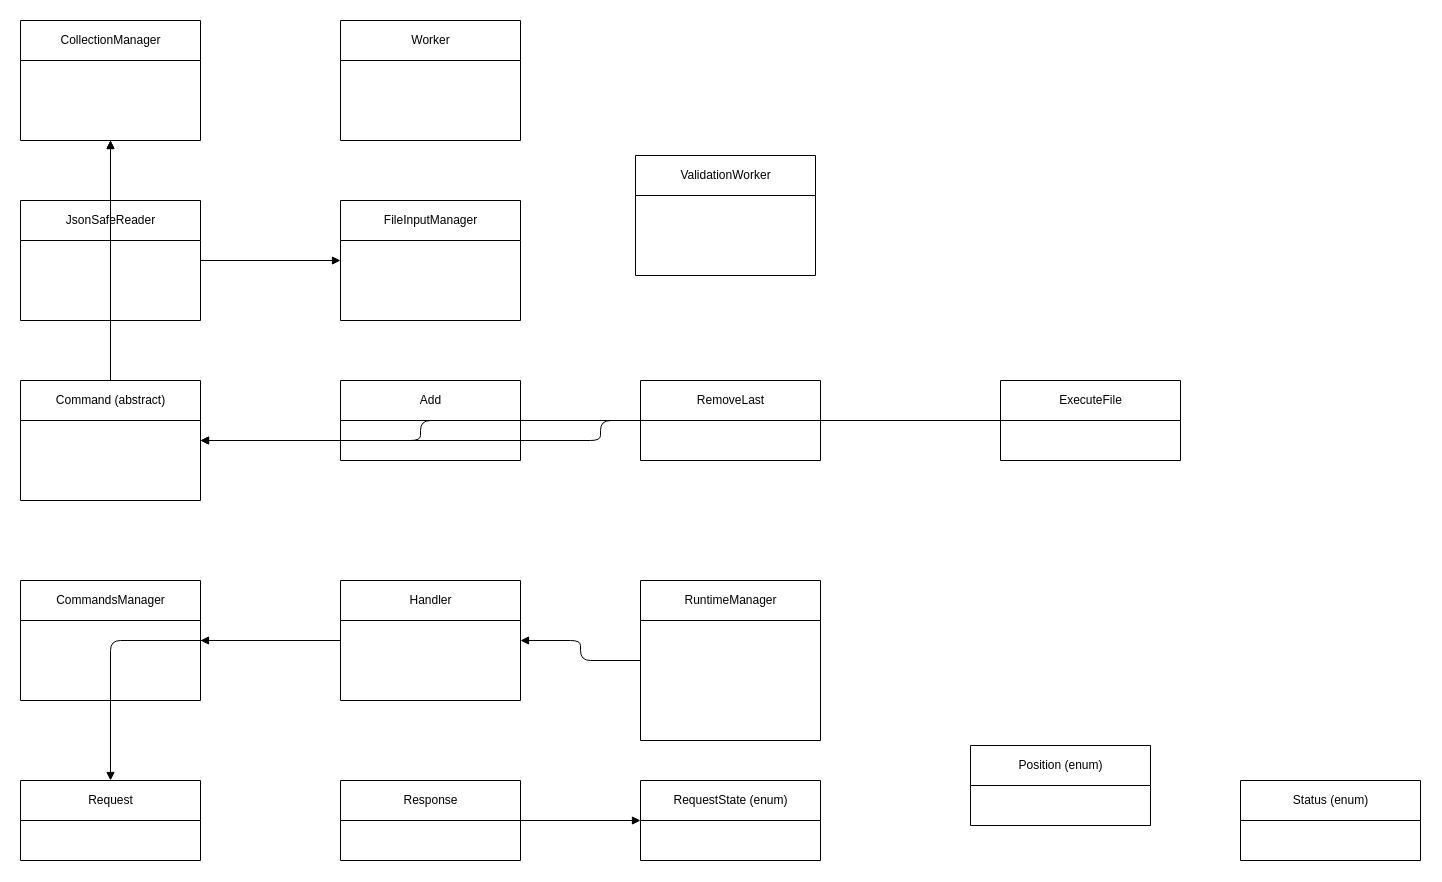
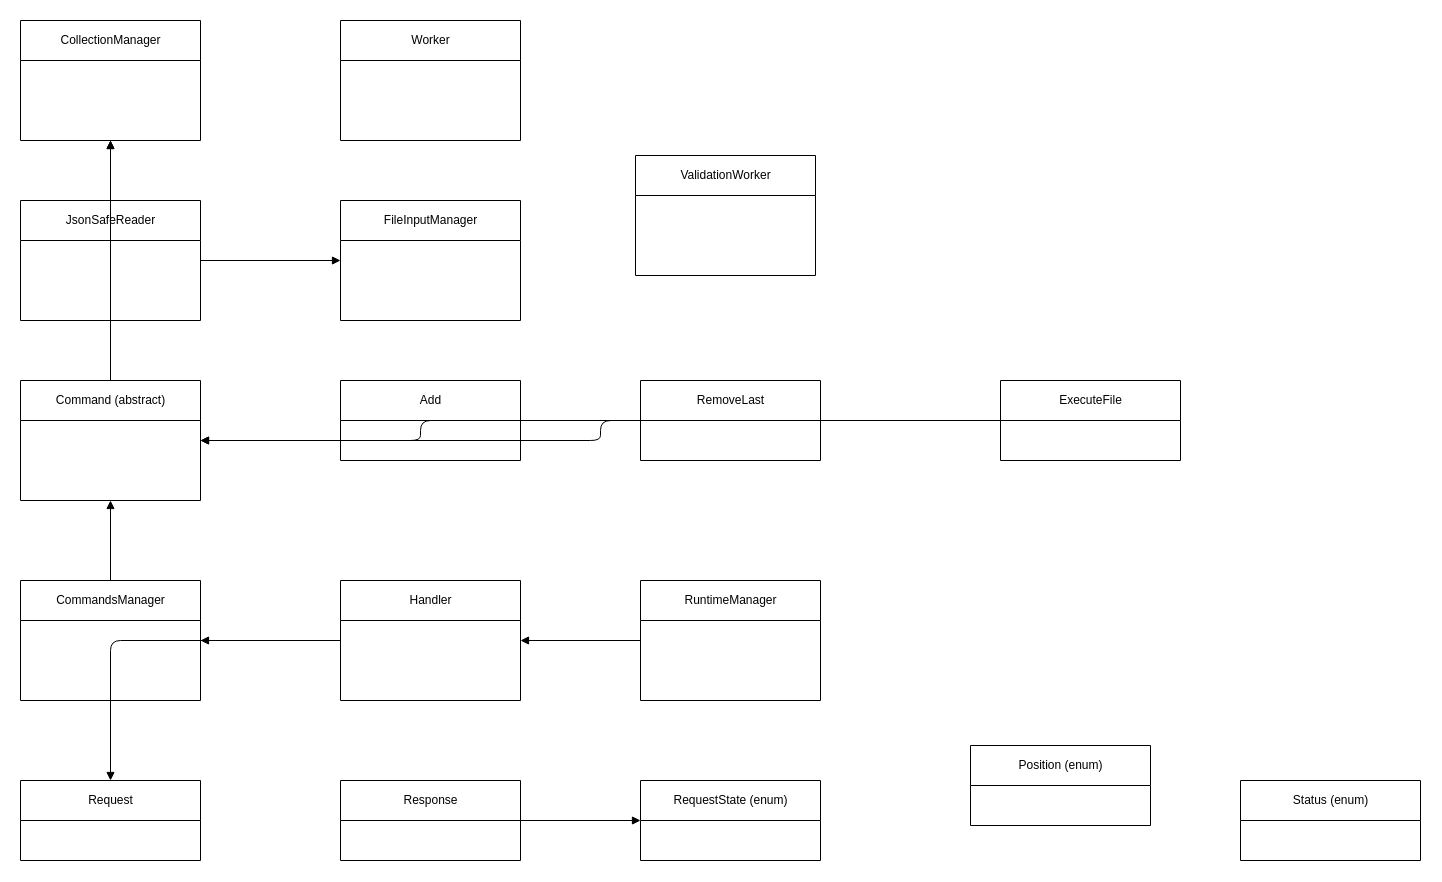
+ <mxCell id="24" style="edgeStyle=orthogonalEdgeStyle;endArrow=block;" edge="1" parent="1" source="11" target="7"><mxGeometry relative="1" as="geometry" /></mxCell>
- <mxCell id="13" value="RuntimeManager" style="shape=swimlane;html=1;" vertex="1" parent="1"><mxGeometry x="640" y="580" width="180" height="160" as="geometry" /></mxCell>
+ <mxCell id="13" value="RuntimeManager" style="shape=swimlane;html=1;" vertex="1" parent="1"><mxGeometry x="640" y="580" width="180" height="120" as="geometry" /></mxCell>
